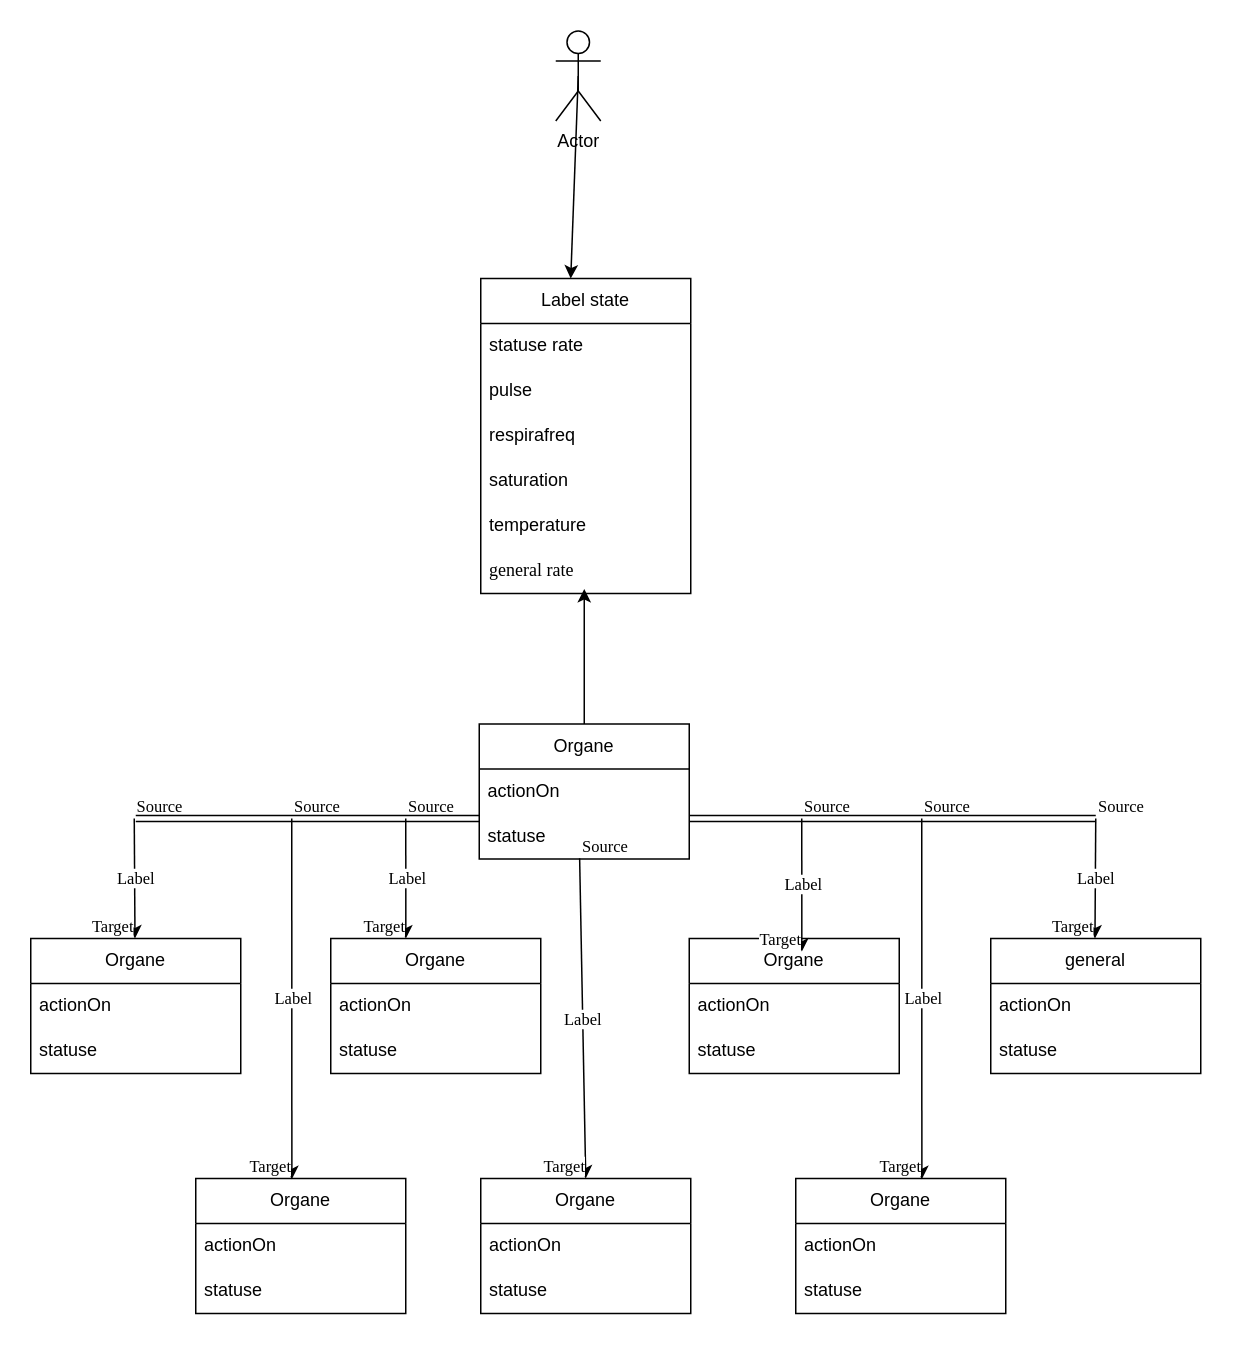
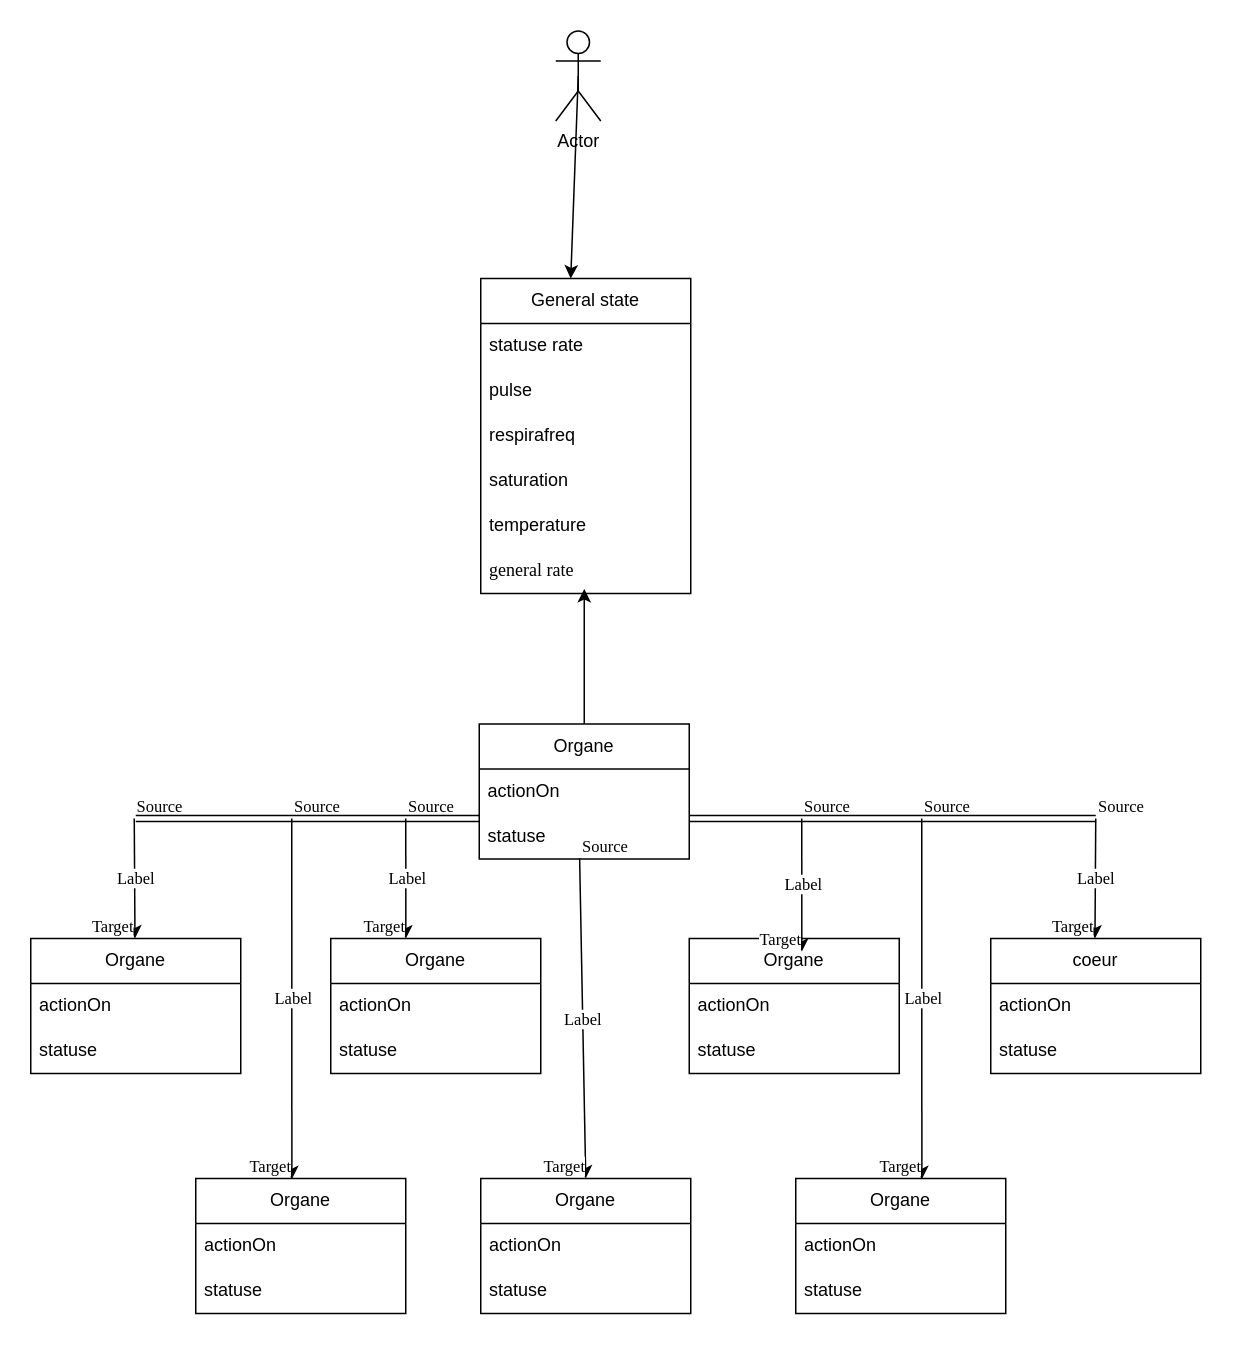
- <mxCell id="4" value="Label state" style="swimlane;fontStyle=0;childLayout=stackLayout;horizontal=1;startSize=30;horizontalStack=0;resizeParent=1;resizeParentMax=0;resizeLast=0;collapsible=1;marginBottom=0;whiteSpace=wrap;html=1;" vertex="1" parent="1"><mxGeometry x="320" y="185" width="140" height="210" as="geometry" /></mxCell>
+ <mxCell id="4" value="General state" style="swimlane;fontStyle=0;childLayout=stackLayout;horizontal=1;startSize=30;horizontalStack=0;resizeParent=1;resizeParentMax=0;resizeLast=0;collapsible=1;marginBottom=0;whiteSpace=wrap;html=1;" vertex="1" parent="1"><mxGeometry x="320" y="185" width="140" height="210" as="geometry" /></mxCell>
- <mxCell id="15" value="general" style="swimlane;fontStyle=0;childLayout=stackLayout;horizontal=1;startSize=30;horizontalStack=0;resizeParent=1;resizeParentMax=0;resizeLast=0;collapsible=1;marginBottom=0;whiteSpace=wrap;html=1;" vertex="1" parent="1"><mxGeometry x="660" y="625" width="140" height="90" as="geometry" /></mxCell>
+ <mxCell id="15" value="coeur" style="swimlane;fontStyle=0;childLayout=stackLayout;horizontal=1;startSize=30;horizontalStack=0;resizeParent=1;resizeParentMax=0;resizeLast=0;collapsible=1;marginBottom=0;whiteSpace=wrap;html=1;" vertex="1" parent="1"><mxGeometry x="660" y="625" width="140" height="90" as="geometry" /></mxCell>
